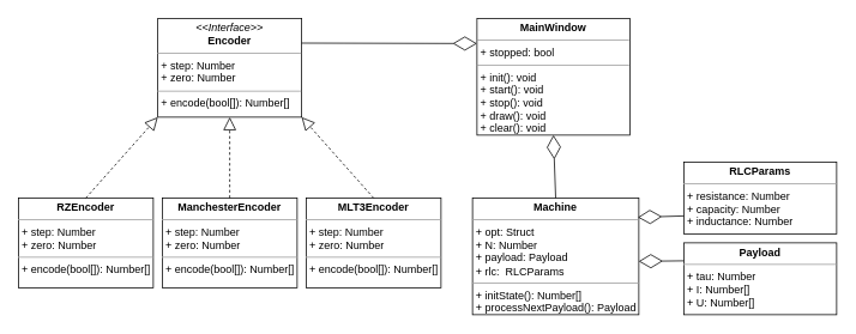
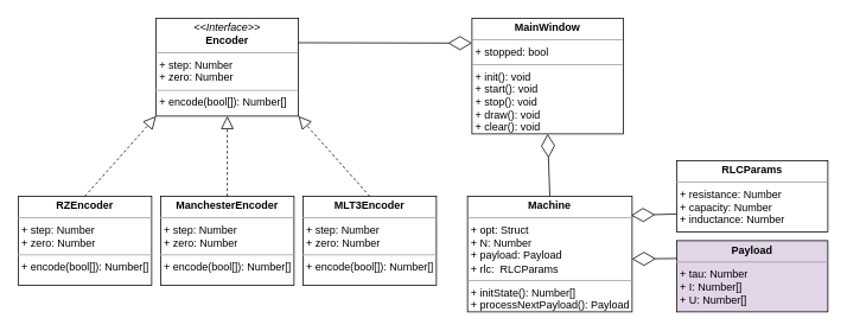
- <mxCell id="14" value="&lt;p style=&quot;margin: 0px ; margin-top: 4px ; text-align: center&quot;&gt;&lt;b&gt;Payload&lt;/b&gt;&lt;/p&gt;&lt;hr size=&quot;1&quot;&gt;&lt;p style=&quot;margin: 0px ; margin-left: 4px&quot;&gt;+ tau: Number&lt;br&gt;&lt;/p&gt;&lt;p style=&quot;margin: 0px ; margin-left: 4px&quot;&gt;+ I: Number[]&lt;/p&gt;&lt;p style=&quot;margin: 0px ; margin-left: 4px&quot;&gt;+ U: Number[]&lt;/p&gt;&lt;p style=&quot;margin: 0px ; margin-left: 4px&quot;&gt;&lt;br&gt;&lt;/p&gt;" style="verticalAlign=top;align=left;overflow=fill;fontSize=12;fontFamily=Helvetica;html=1;" vertex="1" parent="1"><mxGeometry x="760" y="270" width="170" height="80" as="geometry" /></mxCell>
+ <mxCell id="14" value="&lt;p style=&quot;margin: 0px ; margin-top: 4px ; text-align: center&quot;&gt;&lt;b&gt;Payload&lt;/b&gt;&lt;/p&gt;&lt;hr size=&quot;1&quot;&gt;&lt;p style=&quot;margin: 0px ; margin-left: 4px&quot;&gt;+ tau: Number&lt;br&gt;&lt;/p&gt;&lt;p style=&quot;margin: 0px ; margin-left: 4px&quot;&gt;+ I: Number[]&lt;/p&gt;&lt;p style=&quot;margin: 0px ; margin-left: 4px&quot;&gt;+ U: Number[]&lt;/p&gt;&lt;p style=&quot;margin: 0px ; margin-left: 4px&quot;&gt;&lt;br&gt;&lt;/p&gt;" style="verticalAlign=top;align=left;overflow=fill;fontSize=12;fontFamily=Helvetica;html=1;fillColor=#e1d5e7;" vertex="1" parent="1"><mxGeometry x="760" y="270" width="170" height="80" as="geometry" /></mxCell>
